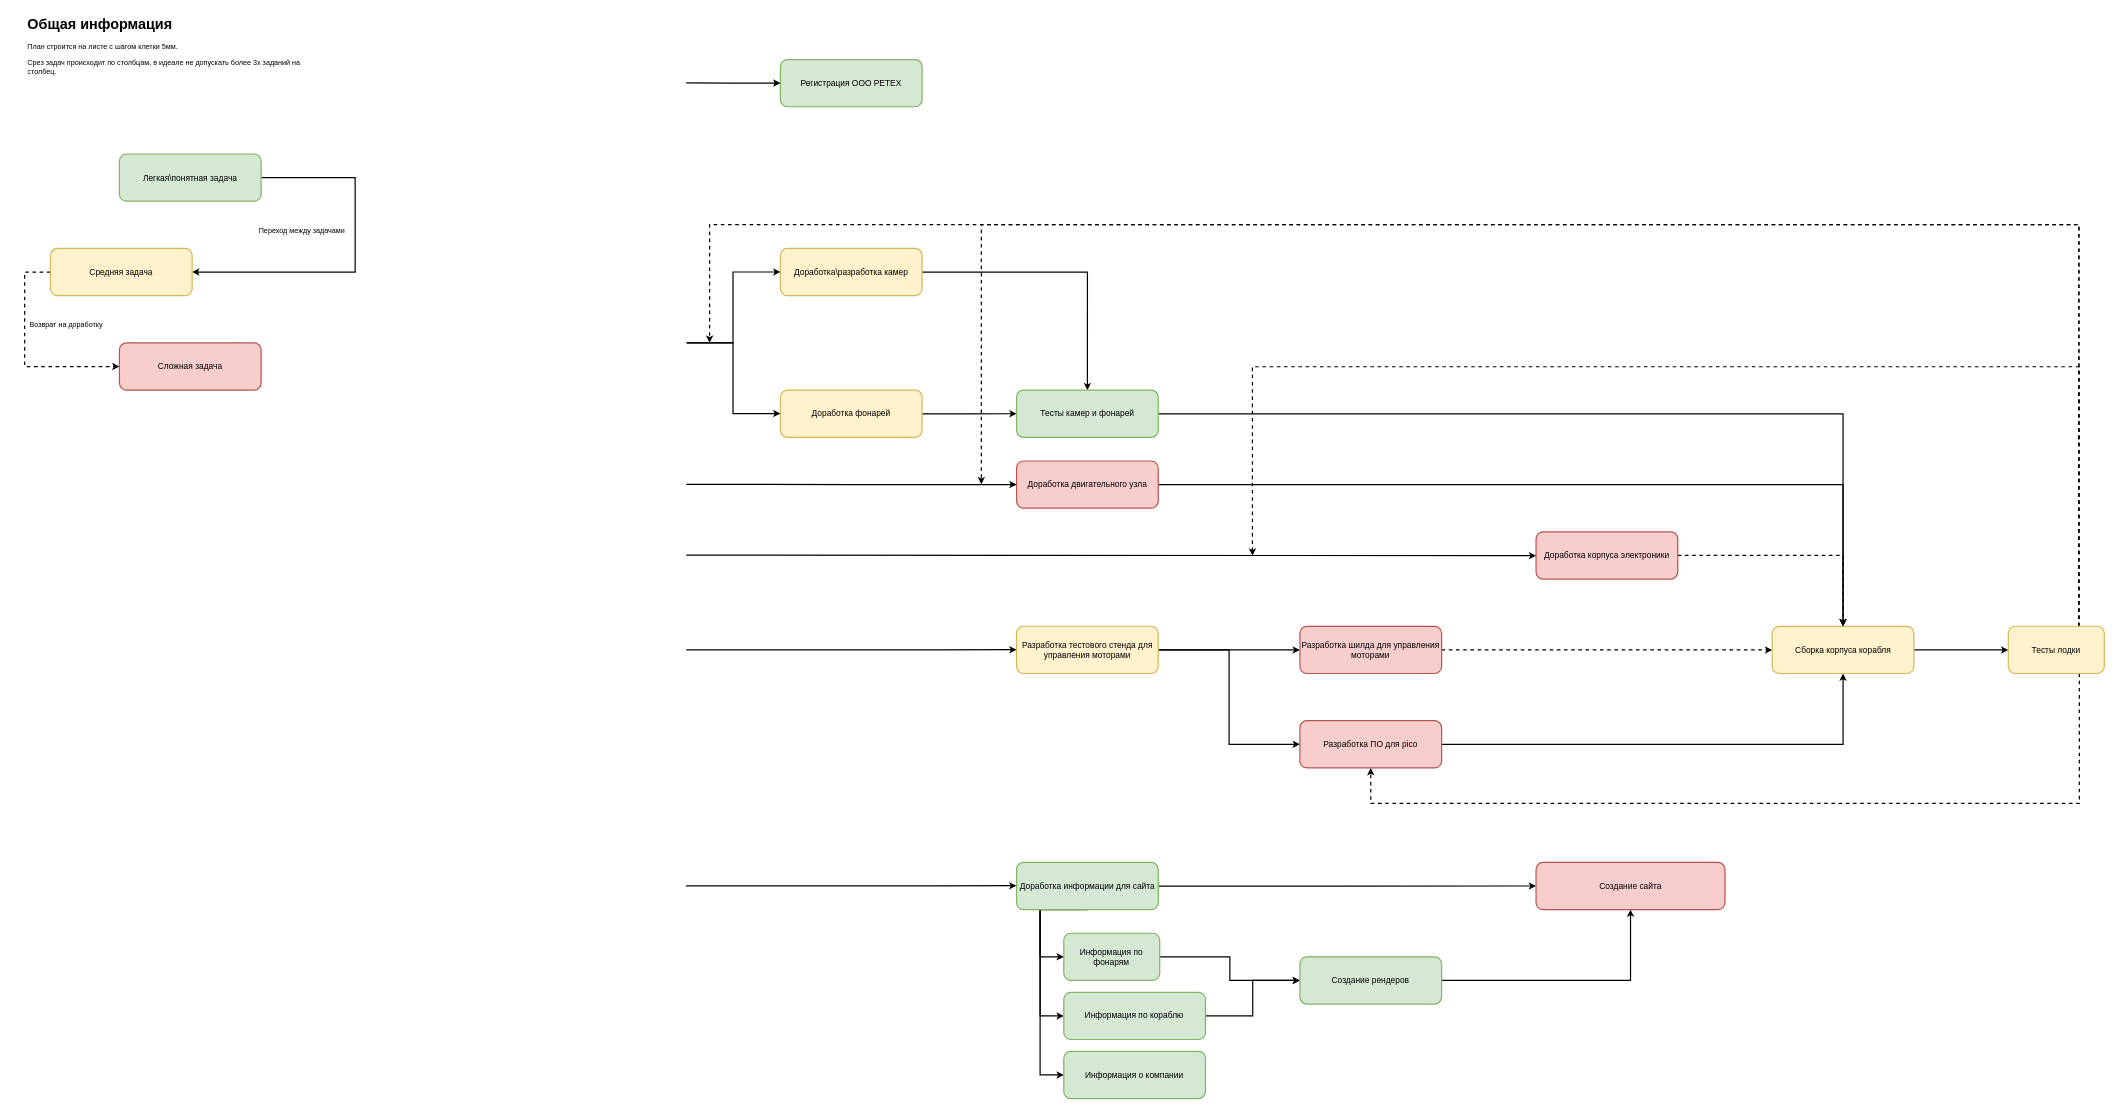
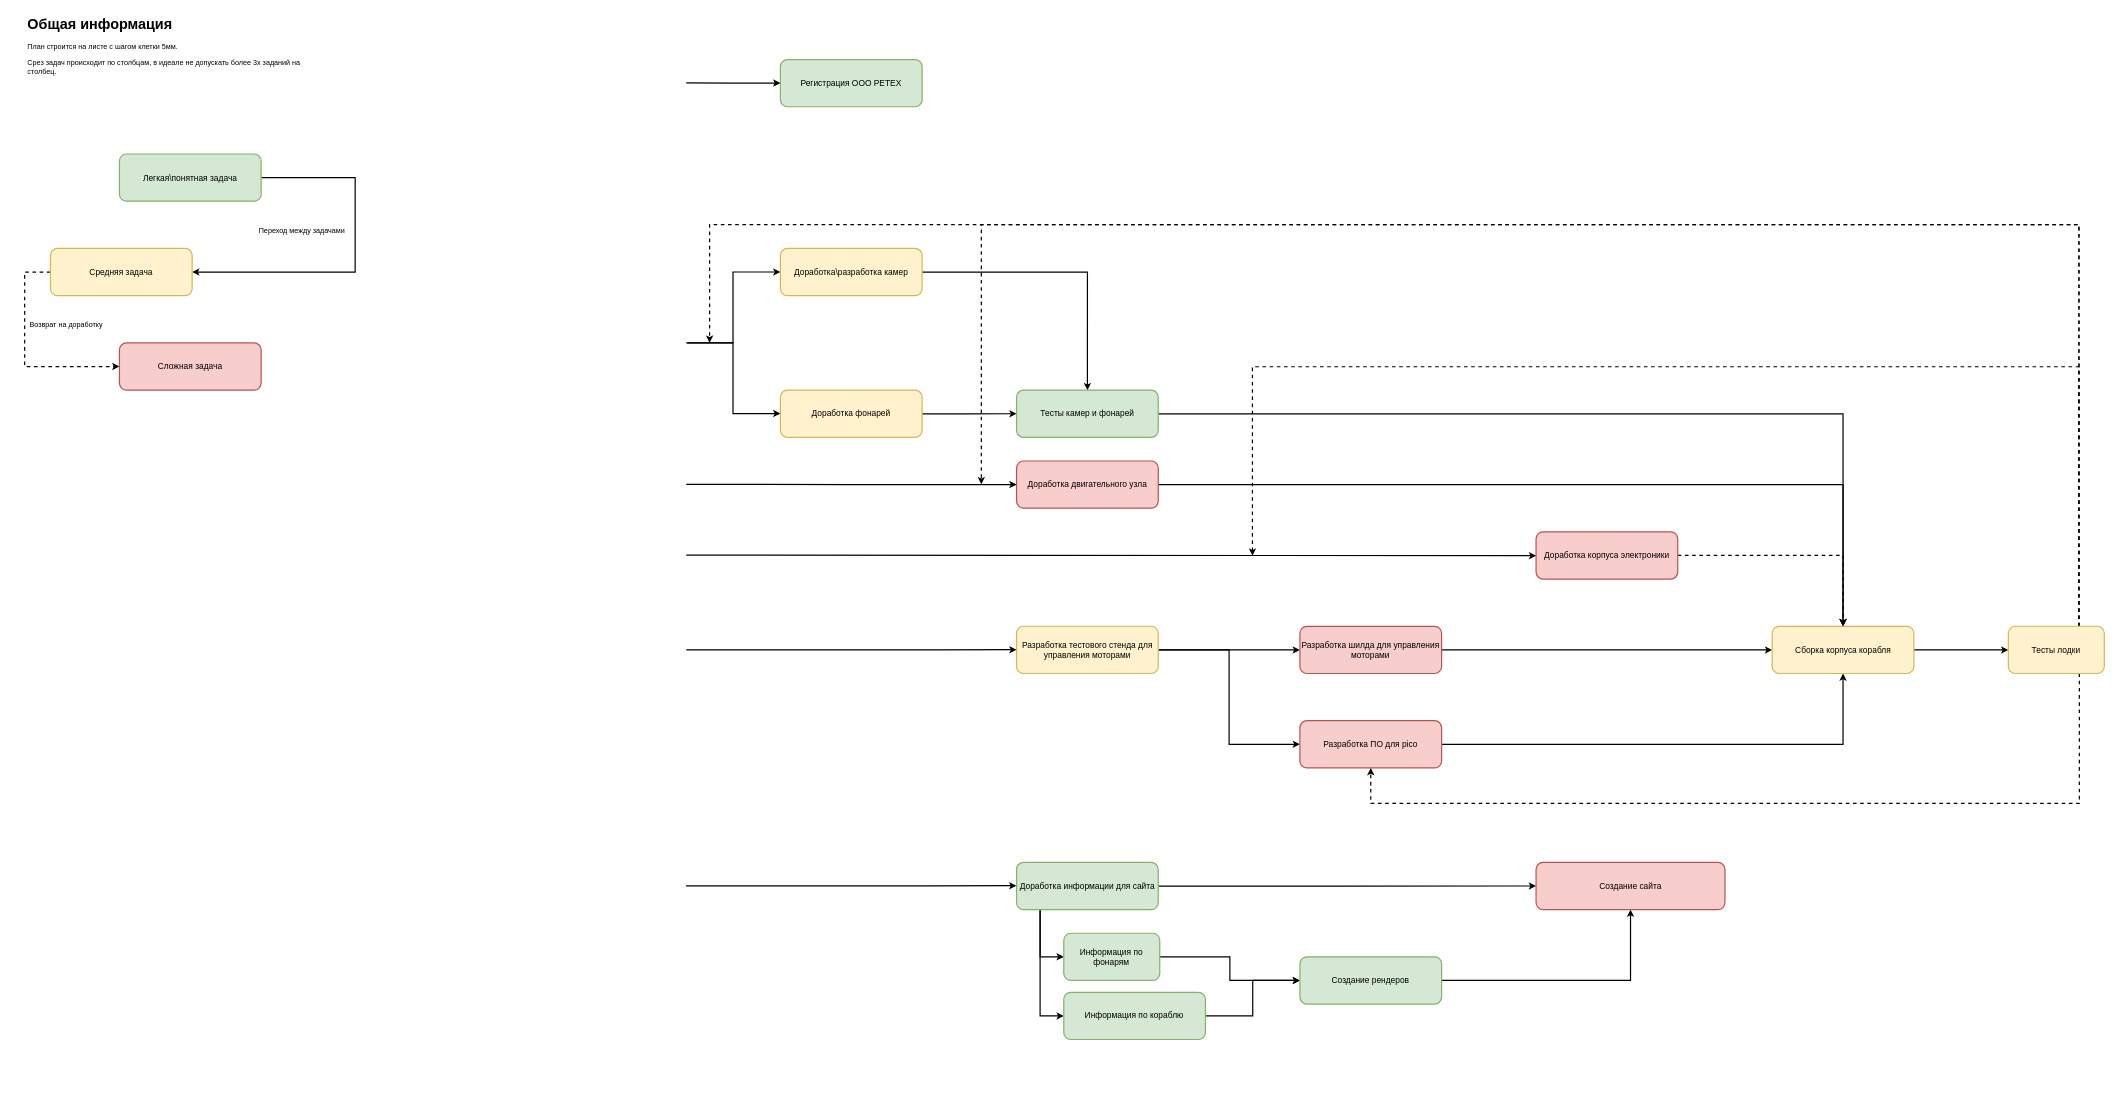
- <mxCell id="10" style="edgeStyle=orthogonalEdgeStyle;rounded=0;sketch=0;orthogonalLoop=1;jettySize=auto;html=1;entryX=0;entryY=0.5;entryDx=0;entryDy=0;shadow=0;strokeWidth=2;fontFamily=Helvetica;fontSize=14;startArrow=none;startFill=0;endArrow=classic;endFill=1;dashed=1;" parent="1" source="11" target="33" edge="1"><mxGeometry relative="1" as="geometry" /></mxCell>
+ <mxCell id="10" style="edgeStyle=orthogonalEdgeStyle;rounded=0;sketch=0;orthogonalLoop=1;jettySize=auto;html=1;entryX=0;entryY=0.5;entryDx=0;entryDy=0;shadow=0;strokeWidth=2;fontFamily=Helvetica;fontSize=14;startArrow=none;startFill=0;endArrow=classic;endFill=1;" parent="1" source="11" target="33" edge="1"><mxGeometry relative="1" as="geometry" /></mxCell>
- <mxCell id="16" style="edgeStyle=orthogonalEdgeStyle;rounded=0;sketch=0;orthogonalLoop=1;jettySize=auto;html=1;exitX=0.5;exitY=1;exitDx=0;exitDy=0;entryX=0;entryY=0.5;entryDx=0;entryDy=0;shadow=0;strokeWidth=2;startArrow=none;startFill=0;endArrow=classic;endFill=1;fontSize=14;fontFamily=Helvetica;" parent="1" source="18" target="23" edge="1"><mxGeometry relative="1" as="geometry"><Array as="points"><mxPoint x="1733" y="1516" /><mxPoint x="1733" y="1792" /></Array></mxGeometry></mxCell>
- <mxCell id="23" value="Информация о компании" style="rounded=1;whiteSpace=wrap;html=1;fontSize=14;fontFamily=Helvetica;strokeWidth=2;fillColor=#d5e8d4;strokeColor=#82b366;" parent="1" vertex="1"><mxGeometry x="1772.475" y="1752.315" width="236.24" height="78.74" as="geometry" /></mxCell>
